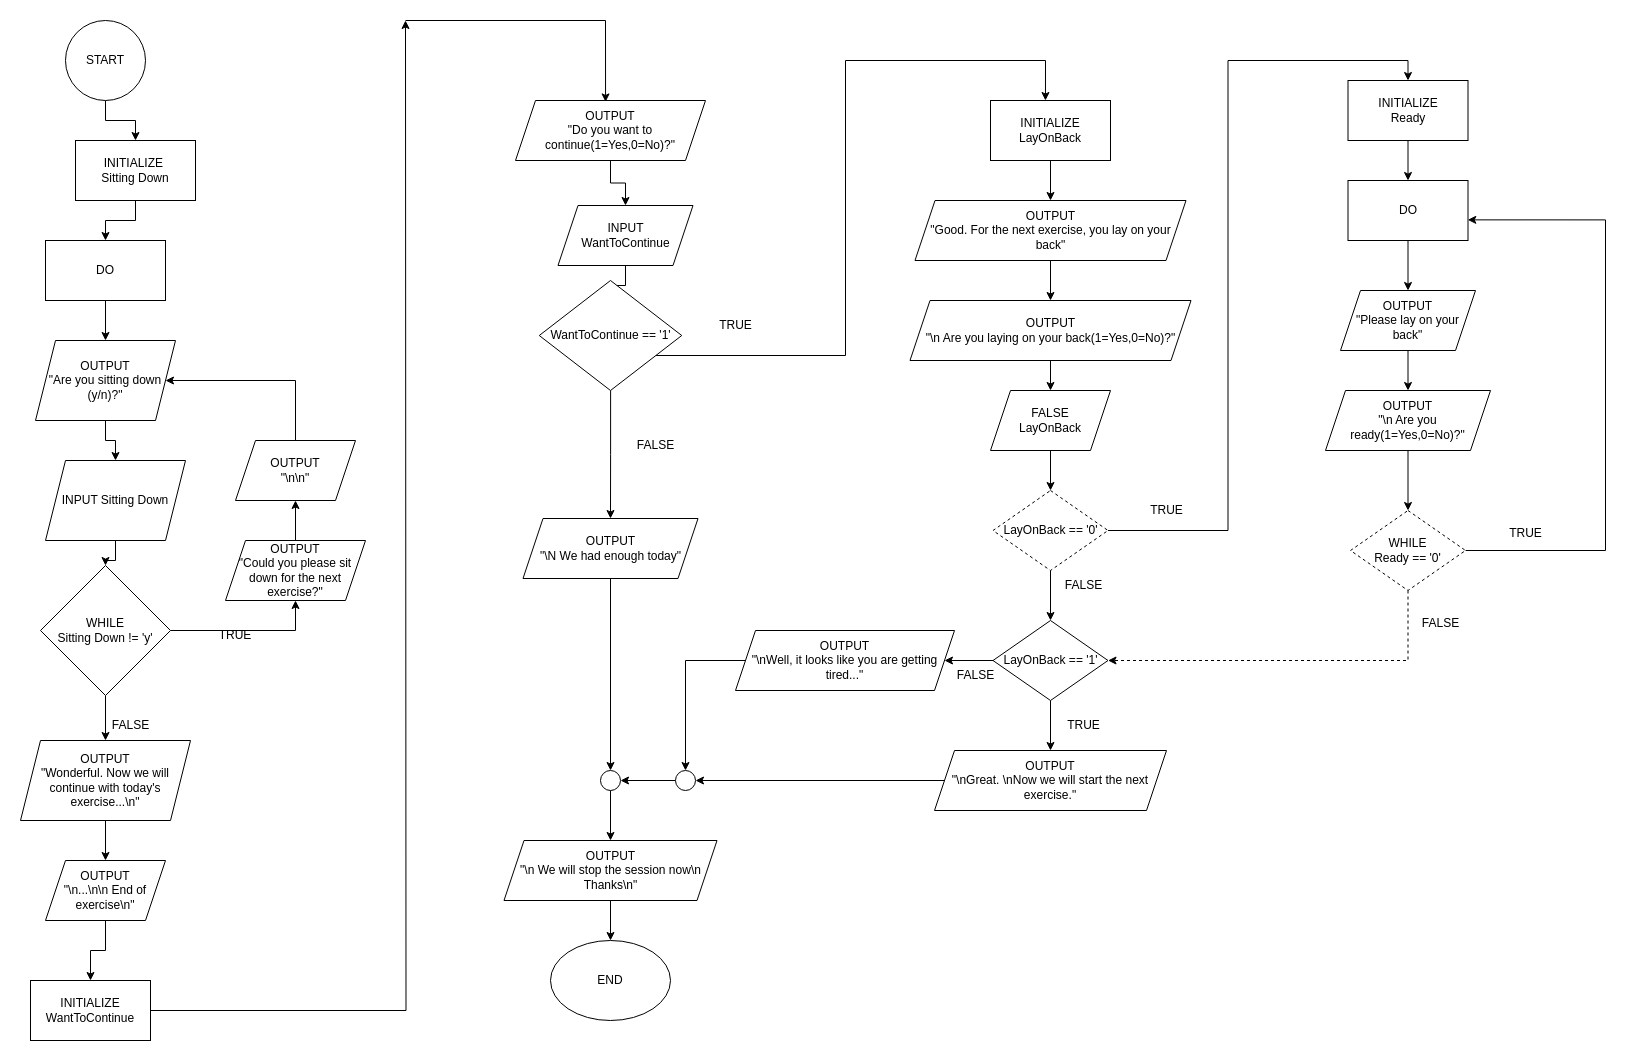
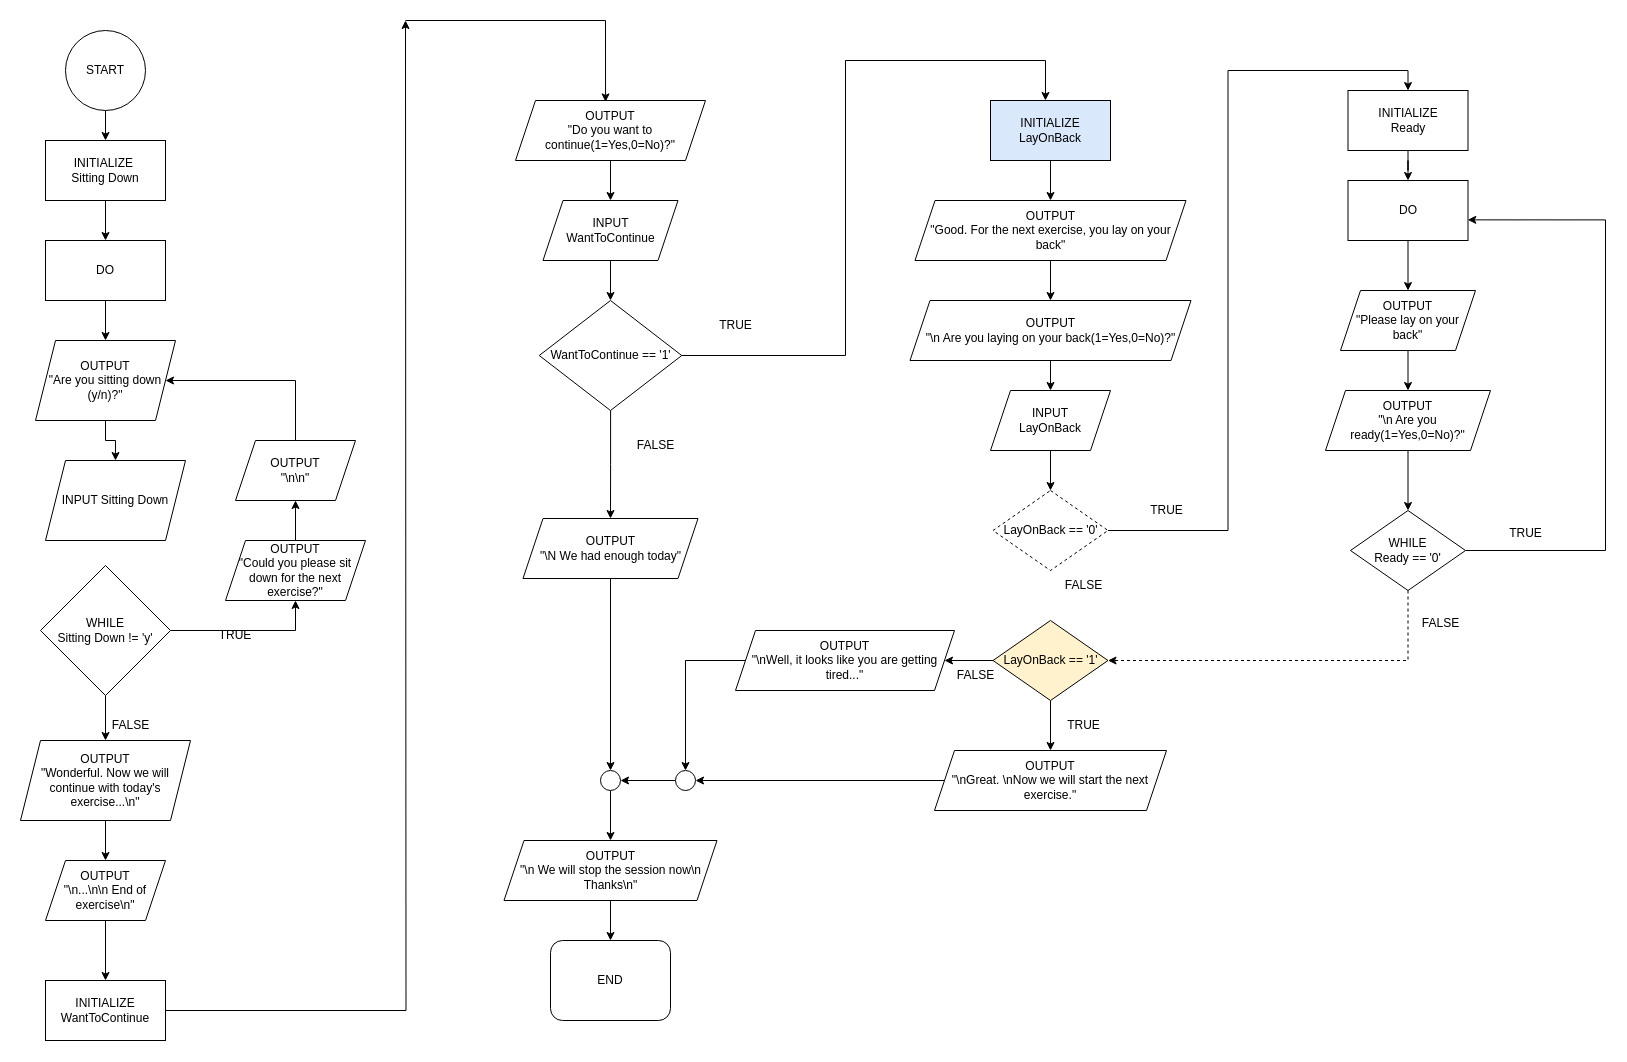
- <mxCell id="3" value="START" style="ellipse;whiteSpace=wrap;html=1;aspect=fixed;" vertex="1" parent="1"><mxGeometry x="65" y="20" width="80" height="80" as="geometry" /></mxCell>
+ <mxCell id="3" value="START" style="ellipse;whiteSpace=wrap;html=1;aspect=fixed;" vertex="1" parent="1"><mxGeometry x="65" y="30" width="80" height="80" as="geometry" /></mxCell>
- <mxCell id="46" value="INITIALIZE&lt;div&gt;Ready&lt;/div&gt;" style="rounded=0;whiteSpace=wrap;html=1;" vertex="1" parent="1"><mxGeometry x="1347.5" y="80" width="120" height="60" as="geometry" /></mxCell>
+ <mxCell id="46" value="INITIALIZE&lt;div&gt;Ready&lt;/div&gt;" style="rounded=0;whiteSpace=wrap;html=1;" vertex="1" parent="1"><mxGeometry x="1347.5" y="90" width="120" height="60" as="geometry" /></mxCell>
- <mxCell id="35" value="INITIALIZE LayOnBack" style="rounded=0;whiteSpace=wrap;html=1;" vertex="1" parent="1"><mxGeometry x="990" y="100" width="120" height="60" as="geometry" /></mxCell>
+ <mxCell id="35" value="INITIALIZE LayOnBack" style="rounded=0;whiteSpace=wrap;html=1;fillColor=#dae8fc;" vertex="1" parent="1"><mxGeometry x="990" y="100" width="120" height="60" as="geometry" /></mxCell>
- <mxCell id="5" value="INITIALIZE&amp;nbsp;&lt;div&gt;Sitting Down&lt;/div&gt;" style="rounded=0;whiteSpace=wrap;html=1;" vertex="1" parent="1"><mxGeometry x="75" y="140" width="120" height="60" as="geometry" /></mxCell>
+ <mxCell id="5" value="INITIALIZE&amp;nbsp;&lt;div&gt;Sitting Down&lt;/div&gt;" style="rounded=0;whiteSpace=wrap;html=1;" vertex="1" parent="1"><mxGeometry x="45" y="140" width="120" height="60" as="geometry" /></mxCell>
- <mxCell id="30" value="INPUT&lt;br&gt;WantToContinue" style="shape=parallelogram;perimeter=parallelogramPerimeter;whiteSpace=wrap;html=1;fixedSize=1;" vertex="1" parent="1"><mxGeometry x="557.5" y="205" width="135" height="60" as="geometry" /></mxCell>
+ <mxCell id="30" value="INPUT&lt;br&gt;WantToContinue" style="shape=parallelogram;perimeter=parallelogramPerimeter;whiteSpace=wrap;html=1;fixedSize=1;" vertex="1" parent="1"><mxGeometry x="542.5" y="200" width="135" height="60" as="geometry" /></mxCell>
- <mxCell id="33" value="WantToContinue == '1'" style="rhombus;whiteSpace=wrap;html=1;" vertex="1" parent="1"><mxGeometry x="538.75" y="280" width="142.5" height="110" as="geometry" /></mxCell>
+ <mxCell id="33" value="WantToContinue == '1'" style="rhombus;whiteSpace=wrap;html=1;" vertex="1" parent="1"><mxGeometry x="538.75" y="300" width="142.5" height="110" as="geometry" /></mxCell>
- <mxCell id="41" value="FALSE&lt;div&gt;LayOnBack&lt;/div&gt;" style="shape=parallelogram;perimeter=parallelogramPerimeter;whiteSpace=wrap;html=1;fixedSize=1;" vertex="1" parent="1"><mxGeometry x="990" y="390" width="120" height="60" as="geometry" /></mxCell>
+ <mxCell id="41" value="INPUT&lt;div&gt;LayOnBack&lt;/div&gt;" style="shape=parallelogram;perimeter=parallelogramPerimeter;whiteSpace=wrap;html=1;fixedSize=1;" vertex="1" parent="1"><mxGeometry x="990" y="390" width="120" height="60" as="geometry" /></mxCell>
- <mxCell id="53" value="WHILE&lt;div&gt;Ready == '0'&lt;/div&gt;" style="rhombus;whiteSpace=wrap;html=1;dashed=1;" vertex="1" parent="1"><mxGeometry x="1350" y="510" width="115" height="80" as="geometry" /></mxCell>
+ <mxCell id="53" value="WHILE&lt;div&gt;Ready == '0'&lt;/div&gt;" style="rhombus;whiteSpace=wrap;html=1;" vertex="1" parent="1"><mxGeometry x="1350" y="510" width="115" height="80" as="geometry" /></mxCell>
- <mxCell id="10" style="edgeStyle=orthogonalEdgeStyle;rounded=0;orthogonalLoop=1;jettySize=auto;html=1;entryX=0.5;entryY=0;entryDx=0;entryDy=0;" edge="1" parent="1" source="11" target="14"><mxGeometry relative="1" as="geometry" /></mxCell>
- <mxCell id="43" style="edgeStyle=orthogonalEdgeStyle;rounded=0;orthogonalLoop=1;jettySize=auto;html=1;entryX=0.5;entryY=0;entryDx=0;entryDy=0;" edge="1" parent="1" source="44" target="68"><mxGeometry relative="1" as="geometry"><mxPoint x="1050" y="620" as="targetPoint" /></mxGeometry></mxCell>
- <mxCell id="68" value="LayOnBack == '1'" style="rhombus;whiteSpace=wrap;html=1;" vertex="1" parent="1"><mxGeometry x="992.5" y="620" width="115" height="80" as="geometry" /></mxCell>
+ <mxCell id="68" value="LayOnBack == '1'" style="rhombus;whiteSpace=wrap;html=1;fillColor=#fff2cc;" vertex="1" parent="1"><mxGeometry x="992.5" y="620" width="115" height="80" as="geometry" /></mxCell>
- <mxCell id="78" value="END" style="ellipse;whiteSpace=wrap;html=1;" vertex="1" parent="1"><mxGeometry x="550" y="940" width="120" height="80" as="geometry" /></mxCell>
+ <mxCell id="78" value="END" style="whiteSpace=wrap;html=1;rounded=1;" vertex="1" parent="1"><mxGeometry x="550" y="940" width="120" height="80" as="geometry" /></mxCell>
- <mxCell id="25" value="INITIALIZE WantToContinue" style="rounded=0;whiteSpace=wrap;html=1;" vertex="1" parent="1"><mxGeometry x="30" y="980" width="120" height="60" as="geometry" /></mxCell>
+ <mxCell id="25" value="INITIALIZE WantToContinue" style="rounded=0;whiteSpace=wrap;html=1;" vertex="1" parent="1"><mxGeometry x="45" y="980" width="120" height="60" as="geometry" /></mxCell>
